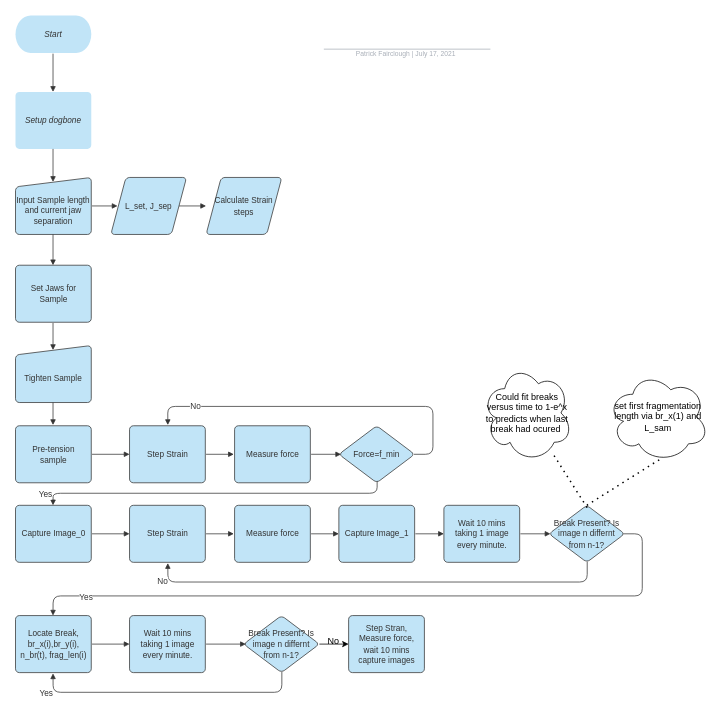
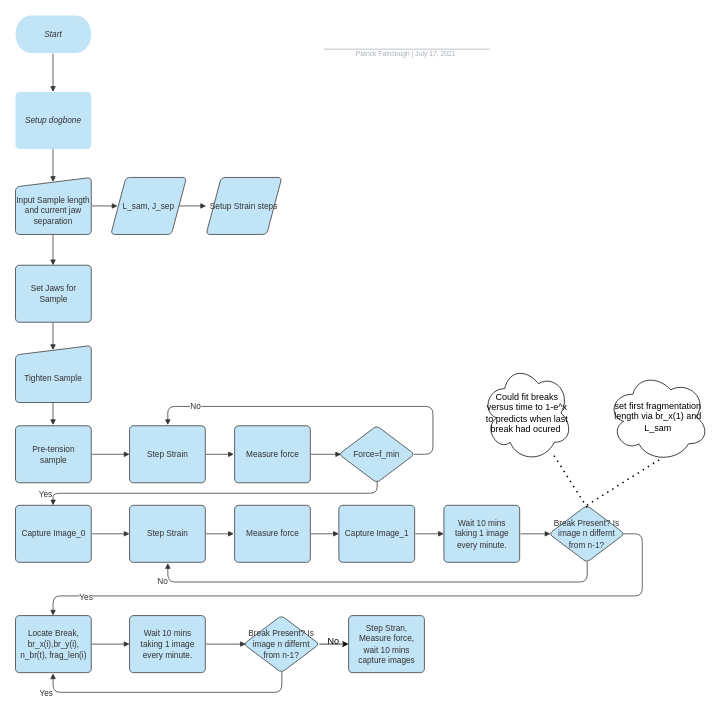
- <mxCell id="21" value="&lt;p style=&quot;align:center;margin-left:0;margin-right:0;margin-top:0px;margin-bottom:0px;text-indent:0;valign:middle;direction:ltr;&quot;&gt;&lt;font style=&quot;font-size:11px;font-family:Arial;color:#333333;direction:ltr;letter-spacing:0px;line-height:100%;opacity:1&quot;&gt;L_set, J_sep&lt;/font&gt;&lt;/p&gt;" style="text;vsdxID=38;fillColor=none;gradientColor=none;strokeColor=none;spacingTop=-3;spacingBottom=-3;spacingLeft=-3;spacingRight=-3;labelBackgroundColor=none;rounded=1;html=1;whiteSpace=wrap;verticalAlign=middle;align=center;;html=1;" parent="19" vertex="1"><mxGeometry x="3.17" y="2.98" width="95.25" height="69.85" as="geometry" /></mxCell>
+ <mxCell id="21" value="&lt;p style=&quot;align:center;margin-left:0;margin-right:0;margin-top:0px;margin-bottom:0px;text-indent:0;valign:middle;direction:ltr;&quot;&gt;&lt;font style=&quot;font-size:11px;font-family:Arial;color:#333333;direction:ltr;letter-spacing:0px;line-height:100%;opacity:1&quot;&gt;L_sam, J_sep&lt;/font&gt;&lt;/p&gt;" style="text;vsdxID=38;fillColor=none;gradientColor=none;strokeColor=none;spacingTop=-3;spacingBottom=-3;spacingLeft=-3;spacingRight=-3;labelBackgroundColor=none;rounded=1;html=1;whiteSpace=wrap;verticalAlign=middle;align=center;;html=1;" parent="19" vertex="1"><mxGeometry x="3.17" y="2.98" width="95.25" height="69.85" as="geometry" /></mxCell>
- <mxCell id="42" value="&lt;p style=&quot;align:center;margin-left:0;margin-right:0;margin-top:0px;margin-bottom:0px;text-indent:0;valign:middle;direction:ltr;&quot;&gt;&lt;font style=&quot;font-size:11px;font-family:Arial;color:#333333;direction:ltr;letter-spacing:0px;line-height:100%;opacity:1&quot;&gt;Calculate Strain steps&lt;/font&gt;&lt;/p&gt;" style="text;vsdxID=54;fillColor=none;gradientColor=none;strokeColor=none;spacingTop=-3;spacingBottom=-3;spacingLeft=-3;spacingRight=-3;labelBackgroundColor=none;rounded=1;html=1;whiteSpace=wrap;verticalAlign=middle;align=center;;html=1;" parent="40" vertex="1"><mxGeometry x="3.17" y="2.98" width="95.25" height="69.85" as="geometry" /></mxCell>
+ <mxCell id="42" value="&lt;p style=&quot;align:center;margin-left:0;margin-right:0;margin-top:0px;margin-bottom:0px;text-indent:0;valign:middle;direction:ltr;&quot;&gt;&lt;font style=&quot;font-size:11px;font-family:Arial;color:#333333;direction:ltr;letter-spacing:0px;line-height:100%;opacity:1&quot;&gt;Setup Strain steps&lt;/font&gt;&lt;/p&gt;" style="text;vsdxID=54;fillColor=none;gradientColor=none;strokeColor=none;spacingTop=-3;spacingBottom=-3;spacingLeft=-3;spacingRight=-3;labelBackgroundColor=none;rounded=1;html=1;whiteSpace=wrap;verticalAlign=middle;align=center;;html=1;" parent="40" vertex="1"><mxGeometry x="3.17" y="2.98" width="95.25" height="69.85" as="geometry" /></mxCell>
